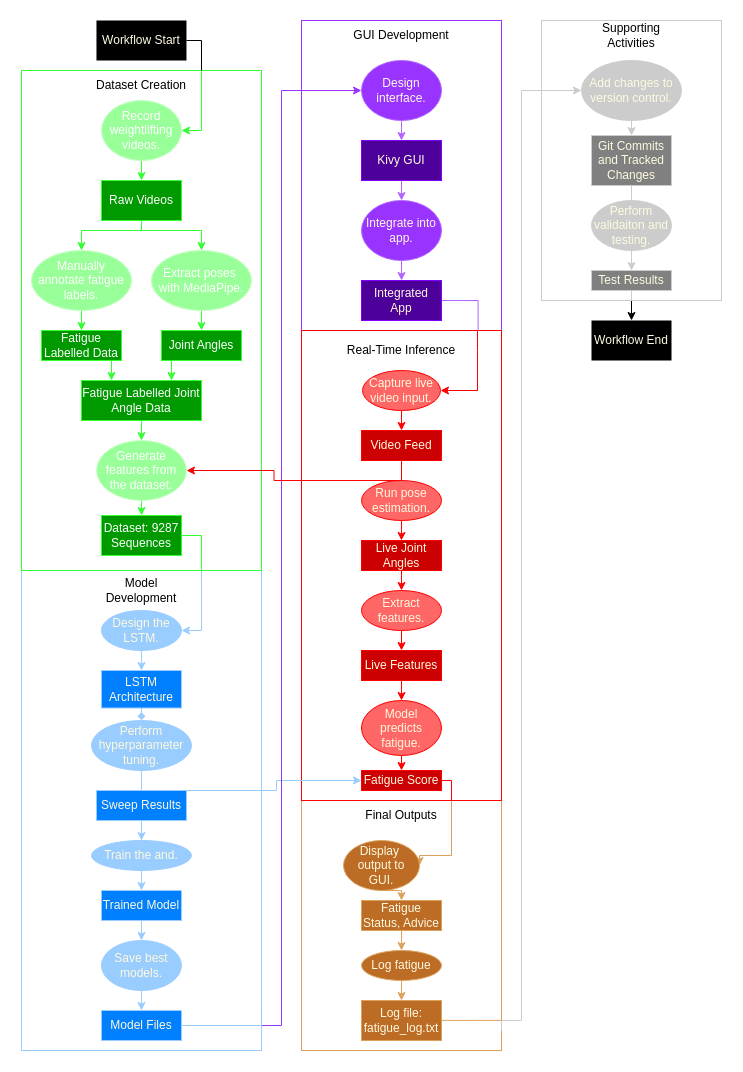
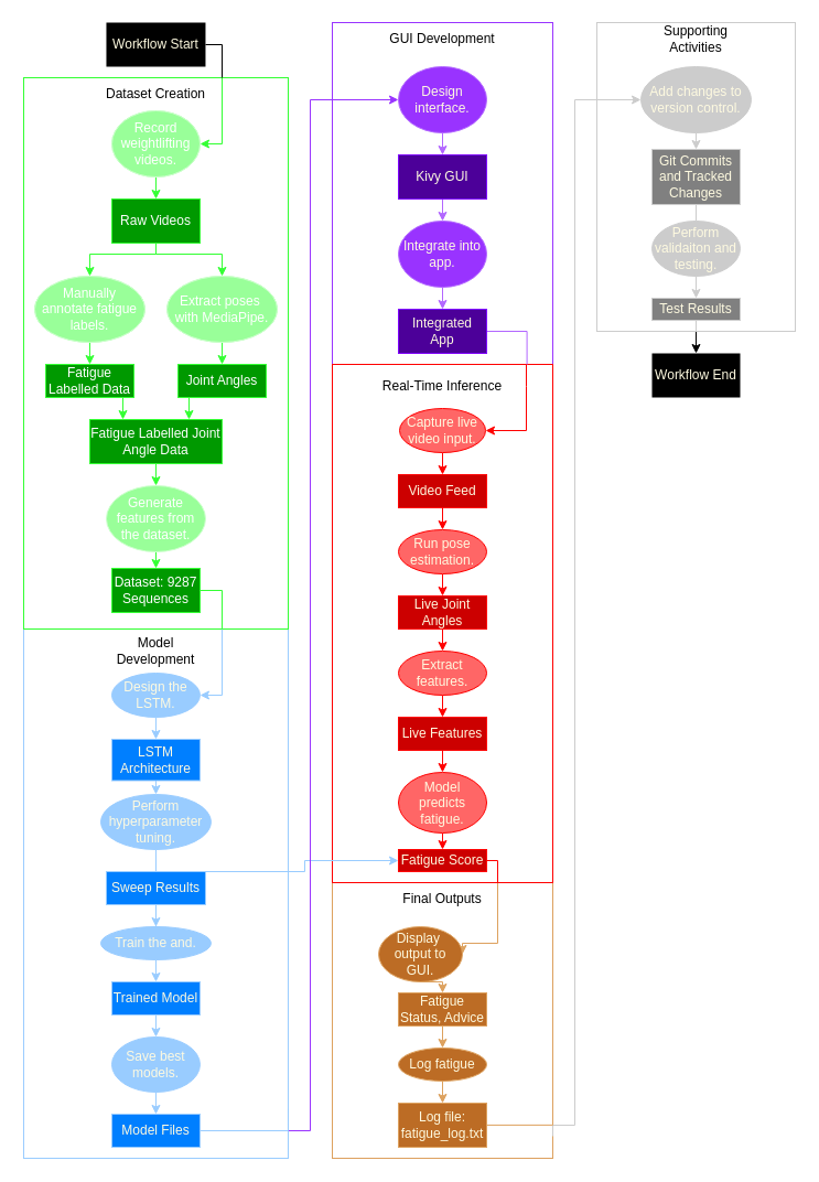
- <mxCell id="63" style="edgeStyle=orthogonalEdgeStyle;rounded=0;orthogonalLoop=1;jettySize=auto;html=1;exitX=0.5;exitY=1;exitDx=0;exitDy=0;strokeColor=#FF0000;fontColor=default;fillColor=#BC6C25;labelBackgroundColor=none;" parent="1" source="64" target="31" edge="1"><mxGeometry relative="1" as="geometry" /></mxCell>
+ <mxCell id="63" style="edgeStyle=orthogonalEdgeStyle;rounded=0;orthogonalLoop=1;jettySize=auto;html=1;exitX=0.5;exitY=1;exitDx=0;exitDy=0;entryX=0.5;entryY=0;entryDx=0;entryDy=0;strokeColor=#FF0000;fontColor=default;fillColor=#BC6C25;labelBackgroundColor=none;" parent="1" source="64" target="66" edge="1"><mxGeometry relative="1" as="geometry" /></mxCell>
- <mxCell id="39" style="edgeStyle=orthogonalEdgeStyle;rounded=0;orthogonalLoop=1;jettySize=auto;html=1;exitX=0.5;exitY=1;exitDx=0;exitDy=0;entryX=0.5;entryY=0;entryDx=0;entryDy=0;labelBackgroundColor=none;strokeColor=#99CCFF;fontColor=default;endArrow=diamond;" parent="1" source="40" target="42" edge="1"><mxGeometry relative="1" as="geometry" /></mxCell>
+ <mxCell id="39" style="edgeStyle=orthogonalEdgeStyle;rounded=0;orthogonalLoop=1;jettySize=auto;html=1;exitX=0.5;exitY=1;exitDx=0;exitDy=0;entryX=0.5;entryY=0;entryDx=0;entryDy=0;labelBackgroundColor=none;strokeColor=#99CCFF;fontColor=default;" parent="1" source="40" target="42" edge="1"><mxGeometry relative="1" as="geometry" /></mxCell>
